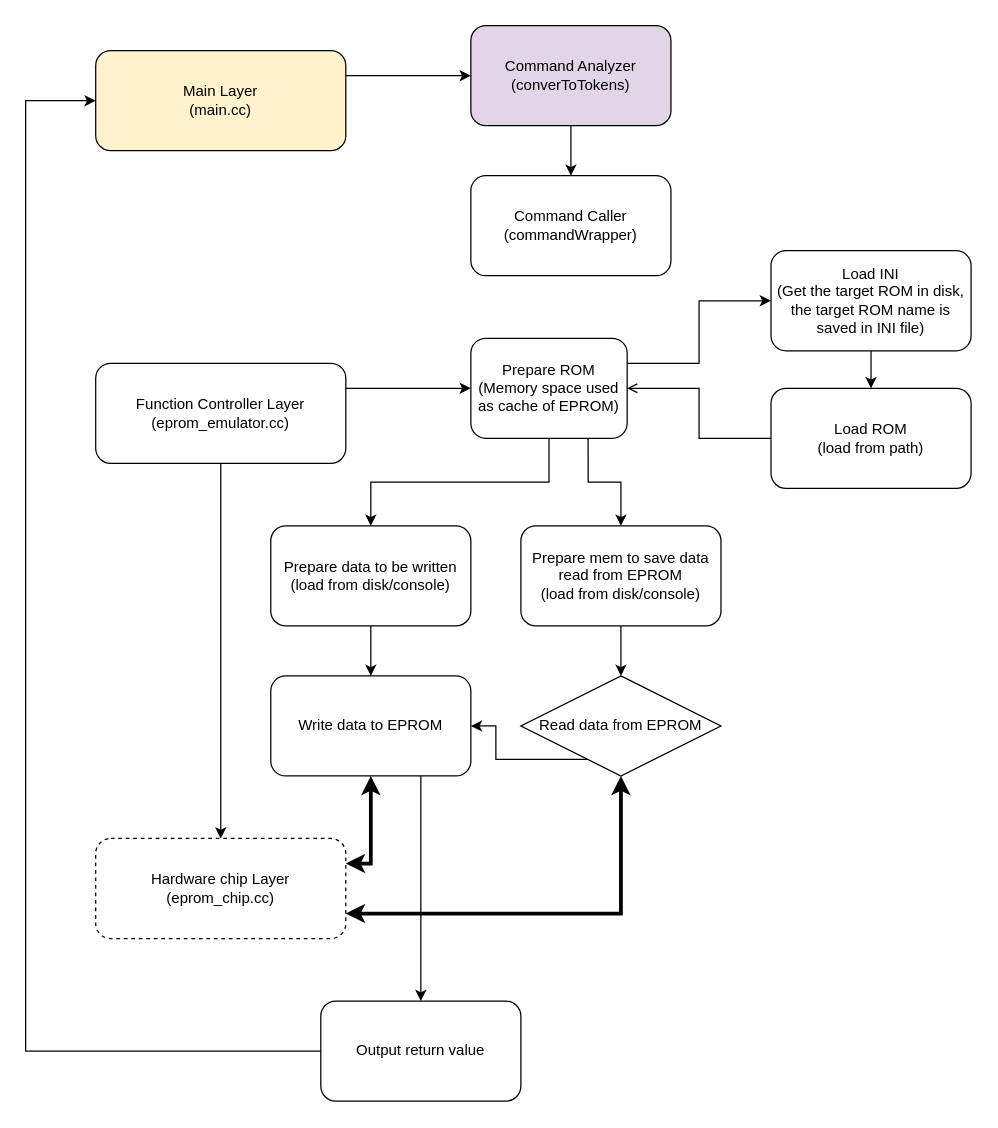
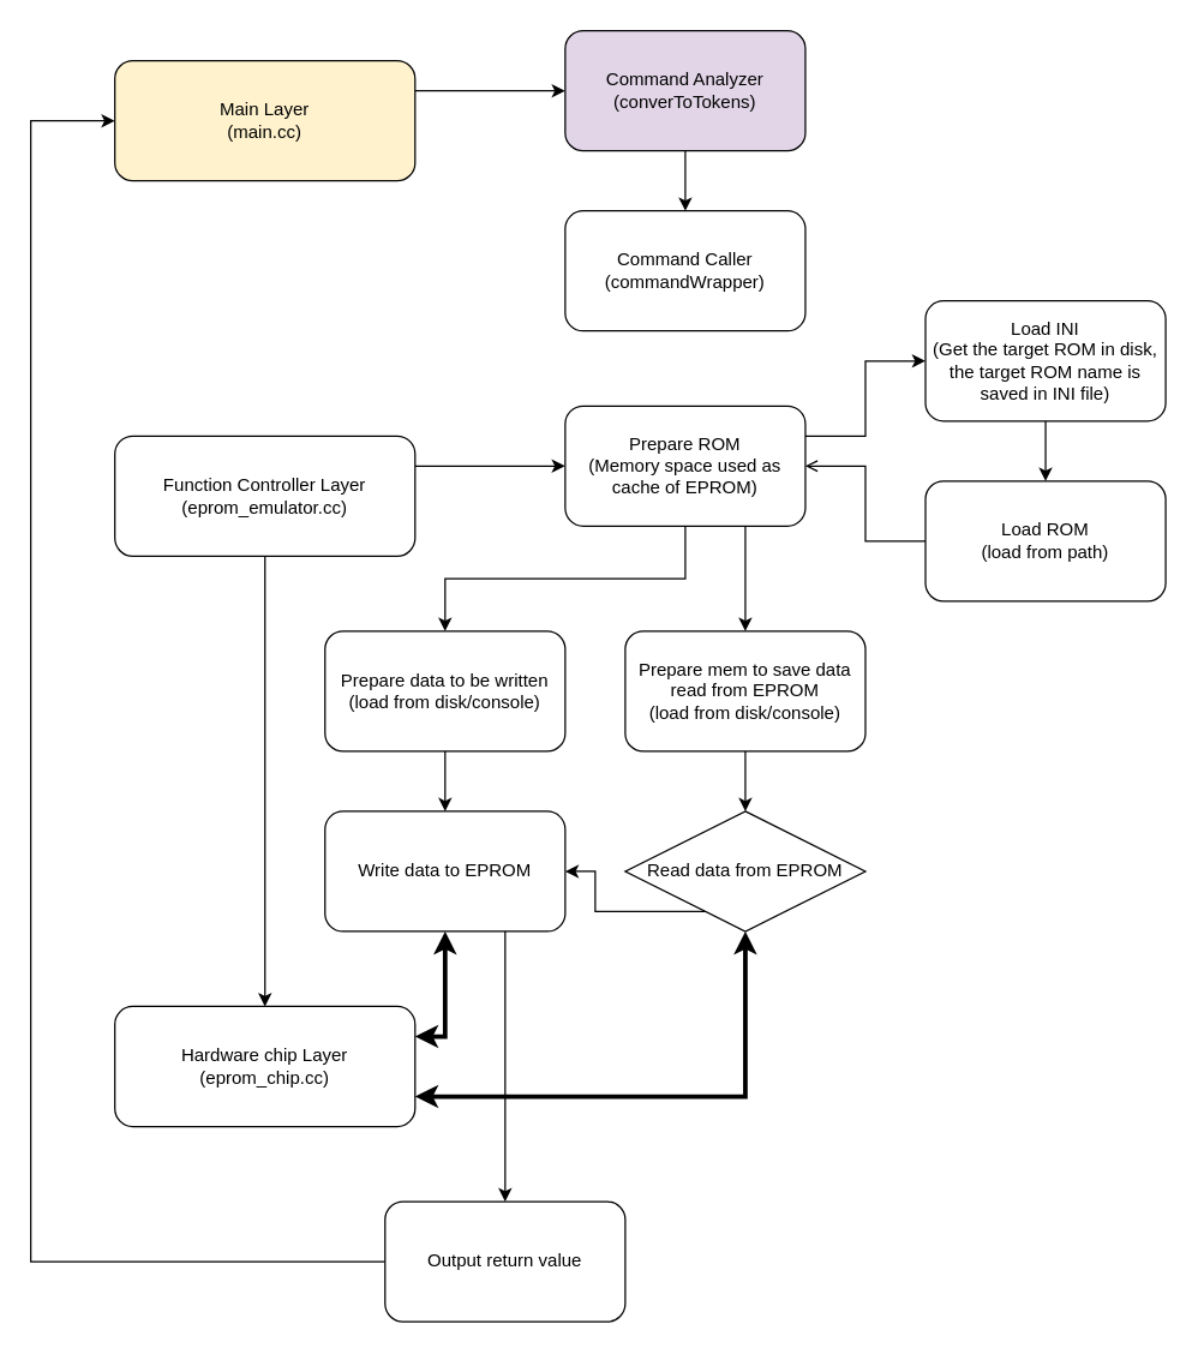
- <mxCell id="16" value="Prepare ROM&lt;br&gt;(Memory space used as cache of EPROM)" style="rounded=1;whiteSpace=wrap;html=1;" vertex="1" parent="1"><mxGeometry x="376" y="270" width="125" height="80" as="geometry" /></mxCell>
+ <mxCell id="16" value="Prepare ROM&lt;br&gt;(Memory space used as cache of EPROM)" style="rounded=1;whiteSpace=wrap;html=1;" vertex="1" parent="1"><mxGeometry x="376" y="270" width="160" height="80" as="geometry" /></mxCell>
- <mxCell id="18" value="Load ROM&lt;br&gt;(load from path)" style="rounded=1;whiteSpace=wrap;html=1;" vertex="1" parent="1"><mxGeometry x="616" y="310" width="160" height="80" as="geometry" /></mxCell>
+ <mxCell id="18" value="Load ROM&lt;br&gt;(load from path)" style="rounded=1;whiteSpace=wrap;html=1;" vertex="1" parent="1"><mxGeometry x="616" y="320" width="160" height="80" as="geometry" /></mxCell>
- <mxCell id="7" value="Hardware chip Layer&lt;br&gt;(eprom_chip.cc)" style="rounded=1;whiteSpace=wrap;html=1;dashed=1;" vertex="1" parent="1"><mxGeometry x="76" y="670" width="200" height="80" as="geometry" /></mxCell>
+ <mxCell id="7" value="Hardware chip Layer&lt;br&gt;(eprom_chip.cc)" style="rounded=1;whiteSpace=wrap;html=1;" vertex="1" parent="1"><mxGeometry x="76" y="670" width="200" height="80" as="geometry" /></mxCell>
